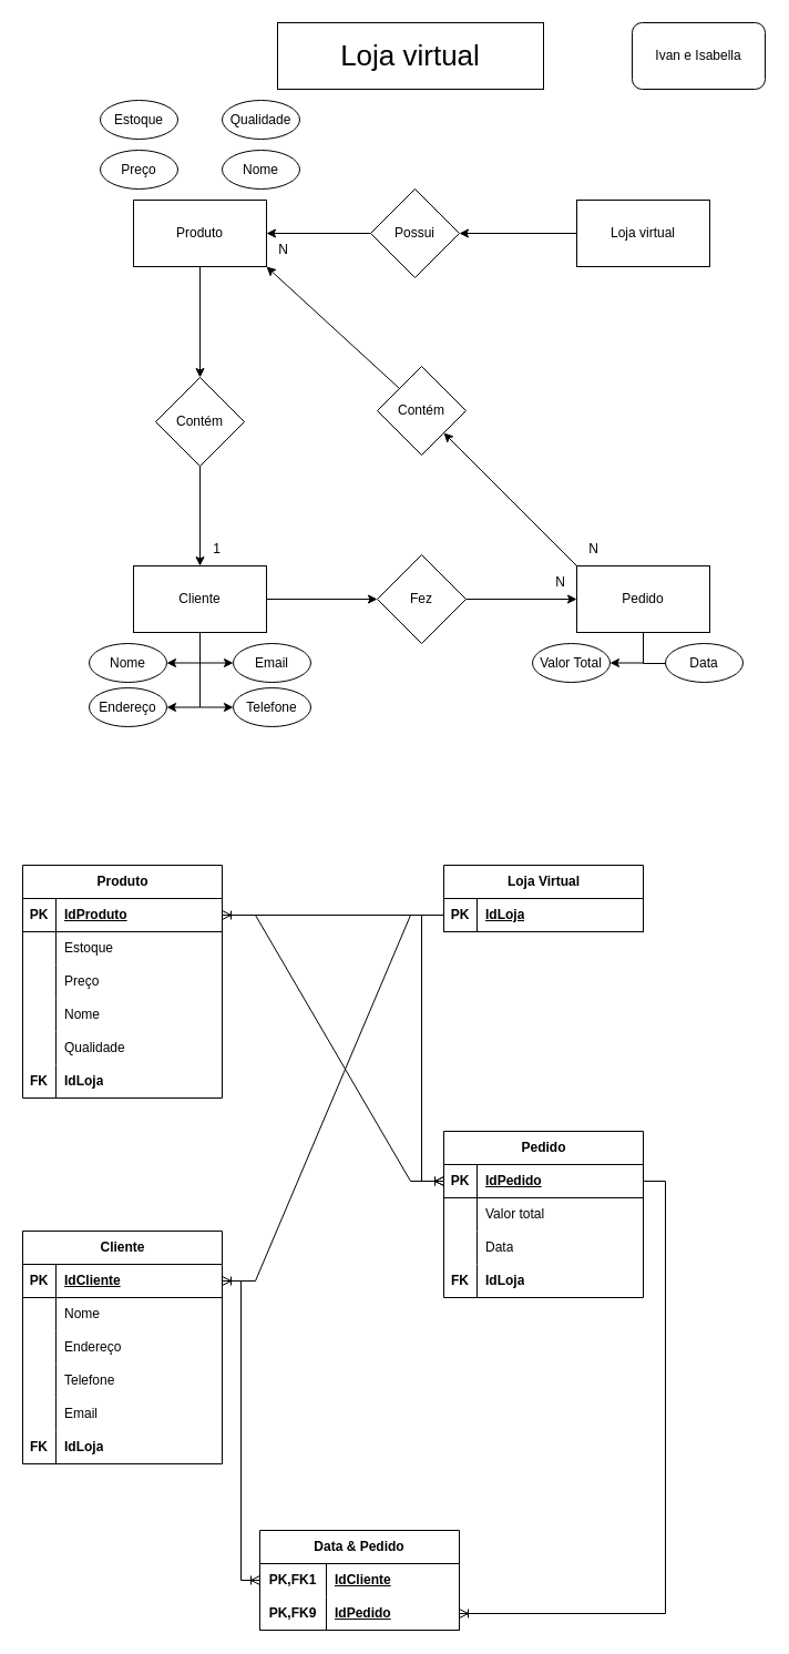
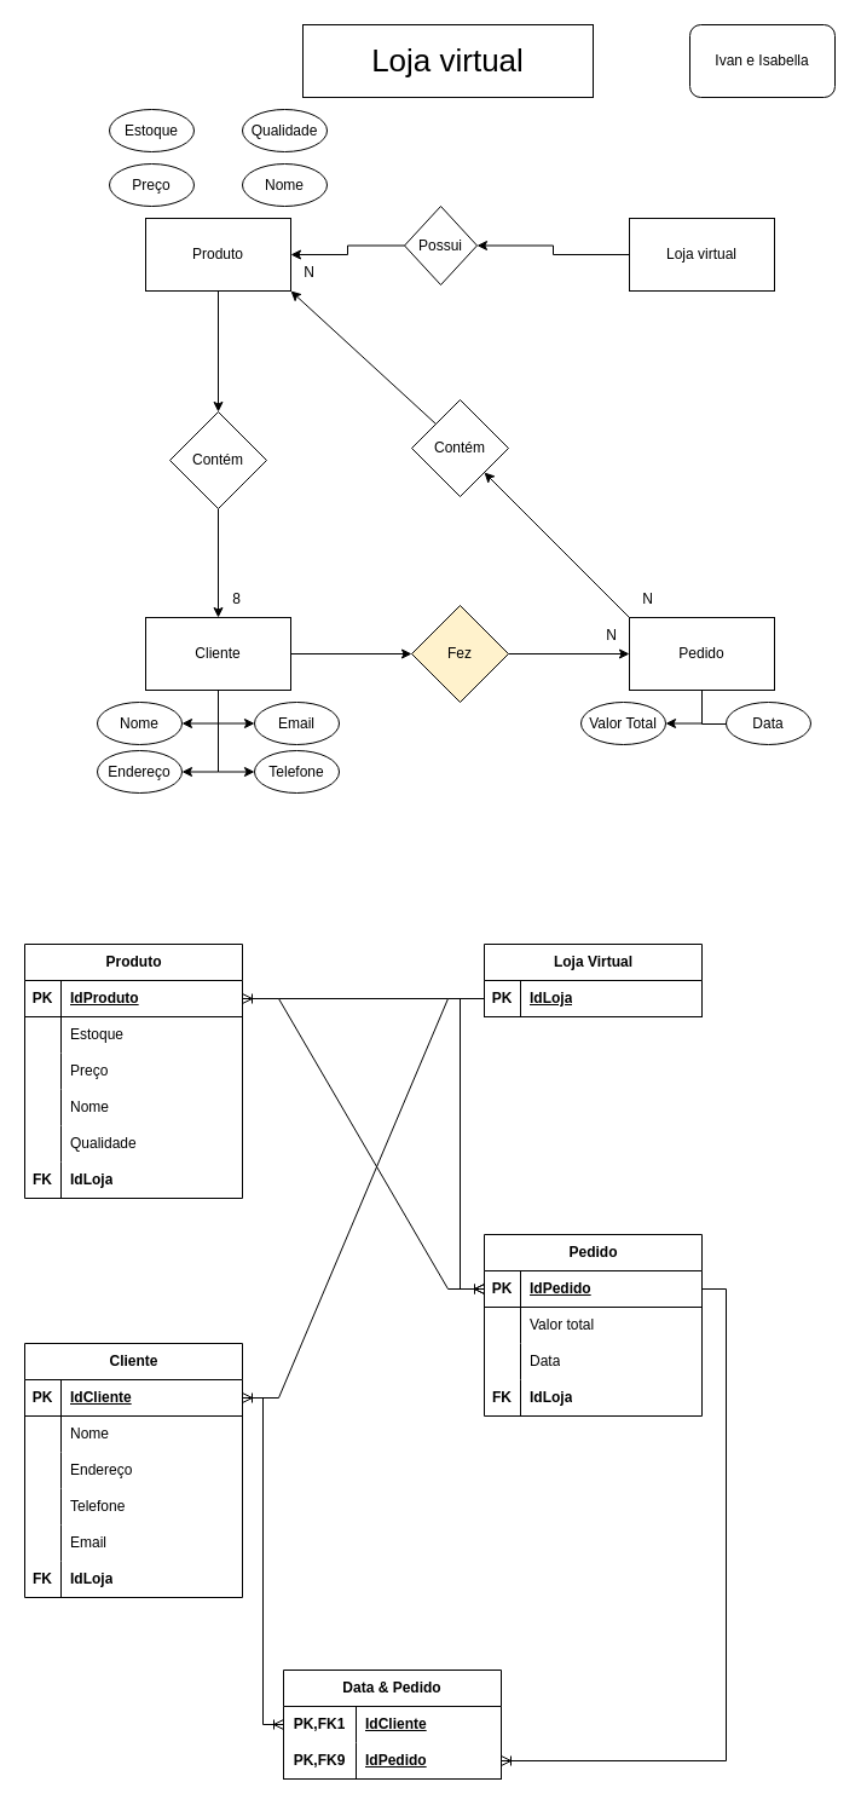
- <mxCell id="6" value="Possui" style="rhombus;whiteSpace=wrap;html=1;" vertex="1" parent="1"><mxGeometry x="334" y="170" width="80" height="80" as="geometry" /></mxCell>
+ <mxCell id="6" value="Possui" style="rhombus;whiteSpace=wrap;html=1;" vertex="1" parent="1"><mxGeometry x="334" y="170" width="60" height="65" as="geometry" /></mxCell>
- <mxCell id="36" value="1" style="text;html=1;align=center;verticalAlign=middle;resizable=0;points=[];autosize=1;strokeColor=none;fillColor=none;" vertex="1" parent="1"><mxGeometry x="180" y="480" width="30" height="30" as="geometry" /></mxCell>
+ <mxCell id="36" value="8" style="text;html=1;align=center;verticalAlign=middle;resizable=0;points=[];autosize=1;strokeColor=none;fillColor=none;" vertex="1" parent="1"><mxGeometry x="180" y="480" width="30" height="30" as="geometry" /></mxCell>
- <mxCell id="18" value="Fez" style="rhombus;whiteSpace=wrap;html=1;rounded=0;" vertex="1" parent="1"><mxGeometry x="340" y="500" width="80" height="80" as="geometry" /></mxCell>
+ <mxCell id="18" value="Fez" style="rhombus;whiteSpace=wrap;html=1;rounded=0;fillColor=#fff2cc;" vertex="1" parent="1"><mxGeometry x="340" y="500" width="80" height="80" as="geometry" /></mxCell>
